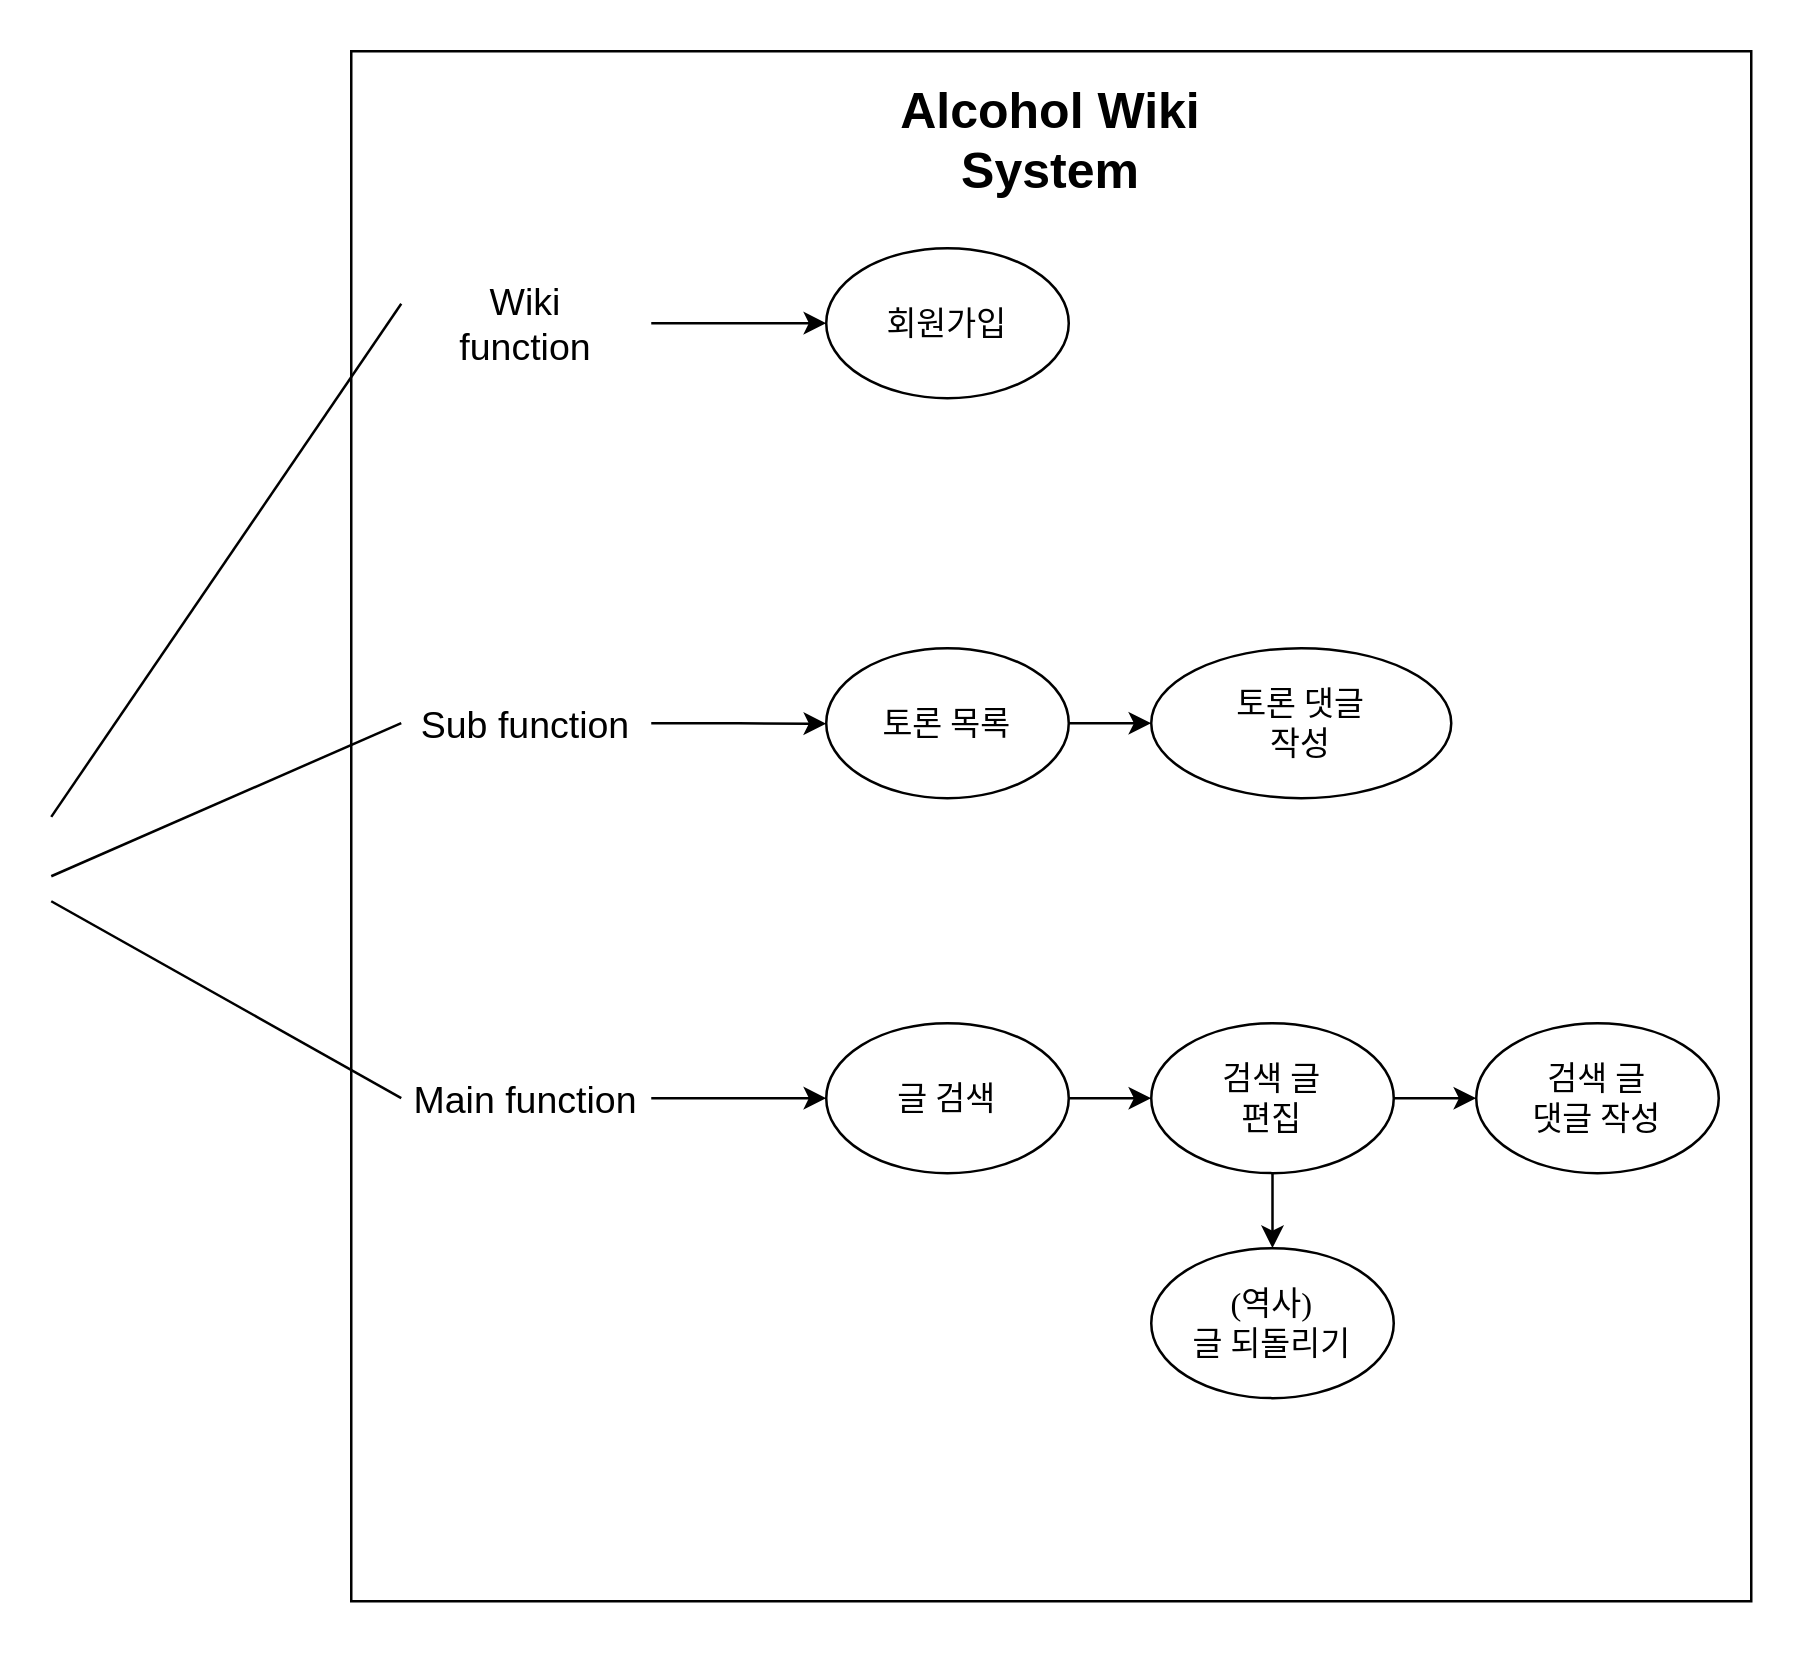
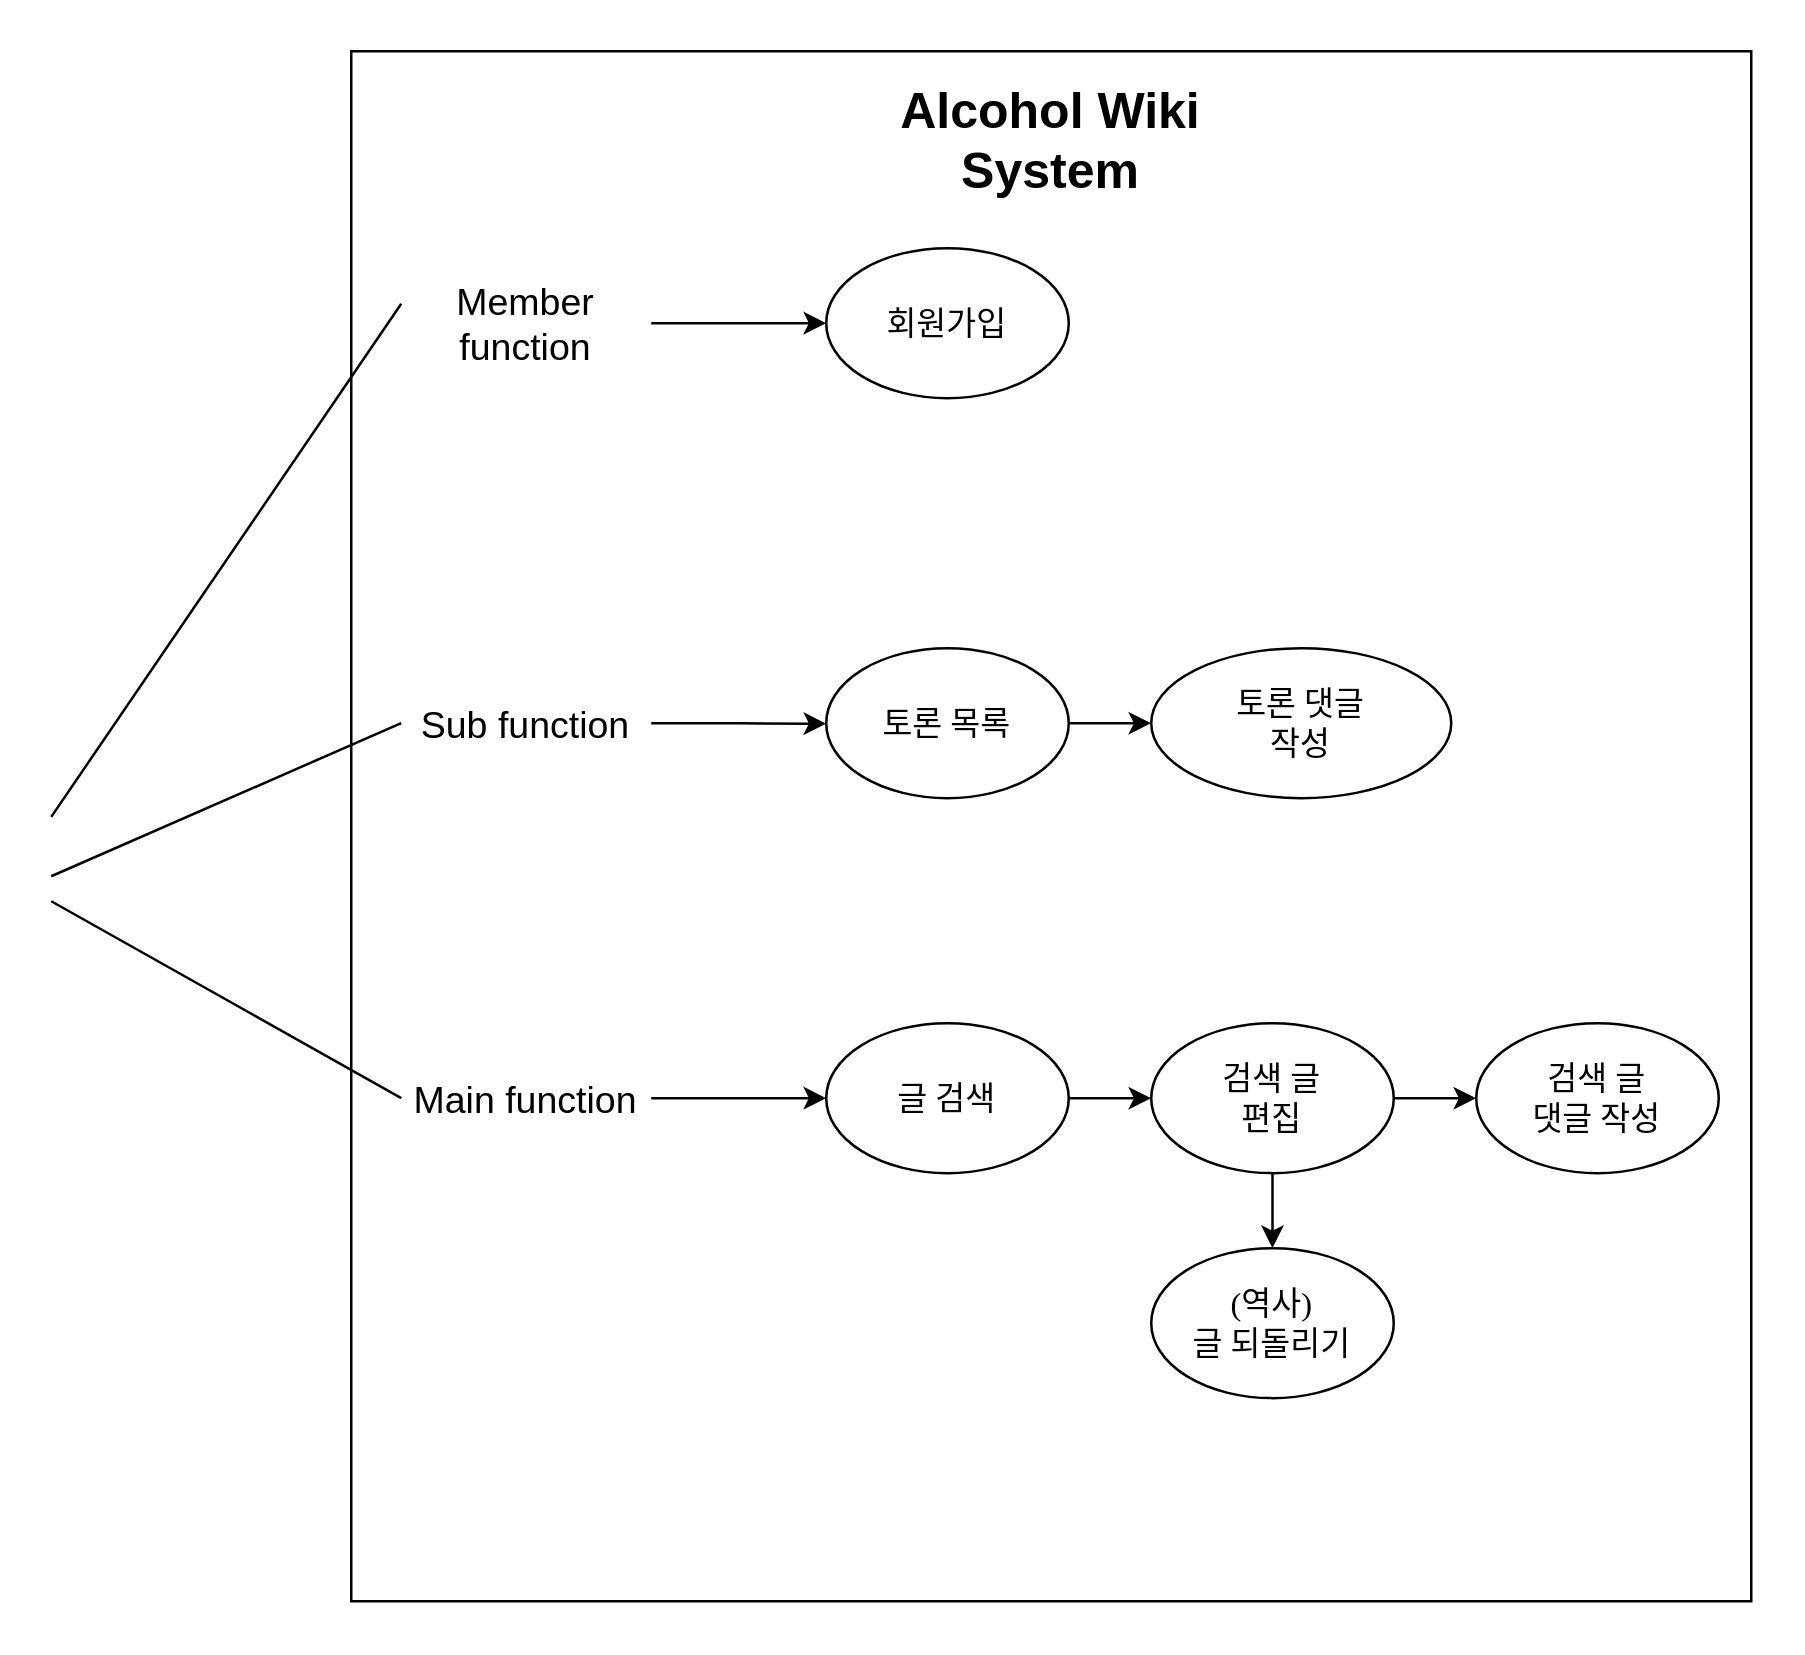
- <mxCell id="19" value="&lt;font style=&quot;font-size: 15px;&quot;&gt;&lt;span style=&quot;font-size: 15px;&quot;&gt;Wiki&lt;br style=&quot;font-size: 15px;&quot;&gt;function&lt;/span&gt;&lt;/font&gt;" style="text;html=1;strokeColor=none;fillColor=none;align=center;verticalAlign=middle;whiteSpace=wrap;rounded=0;fontSize=15;fontStyle=0" vertex="1" parent="1"><mxGeometry x="160" y="91.25" width="100" height="75" as="geometry" /></mxCell>
+ <mxCell id="19" value="&lt;font style=&quot;font-size: 15px;&quot;&gt;&lt;span style=&quot;font-size: 15px;&quot;&gt;Member&lt;br style=&quot;font-size: 15px;&quot;&gt;function&lt;/span&gt;&lt;/font&gt;" style="text;html=1;strokeColor=none;fillColor=none;align=center;verticalAlign=middle;whiteSpace=wrap;rounded=0;fontSize=15;fontStyle=0" vertex="1" parent="1"><mxGeometry x="160" y="91.25" width="100" height="75" as="geometry" /></mxCell>
